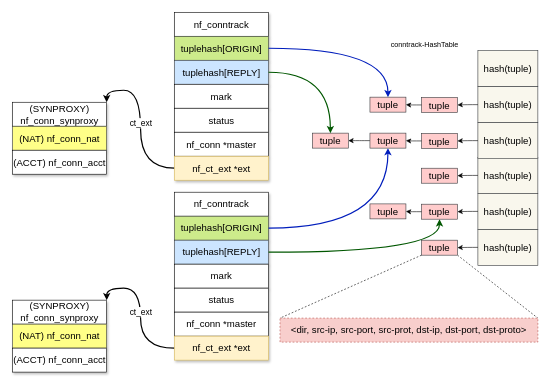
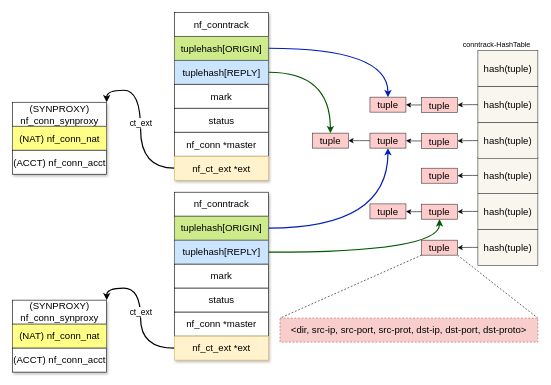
- <mxCell id="43" value="conntrack-HashTable" style="text;html=1;align=center;verticalAlign=middle;resizable=0;points=[];autosize=1;comic=0;backgroundOutline=0;sketch=0;" parent="1" vertex="1"><mxGeometry x="642" y="64" width="130" height="20" as="geometry" /></mxCell>
+ <mxCell id="43" value="conntrack-HashTable" style="text;html=1;align=center;verticalAlign=middle;resizable=0;points=[];autosize=1;comic=0;backgroundOutline=0;sketch=0;" parent="1" vertex="1"><mxGeometry x="762" y="64" width="130" height="20" as="geometry" /></mxCell>
